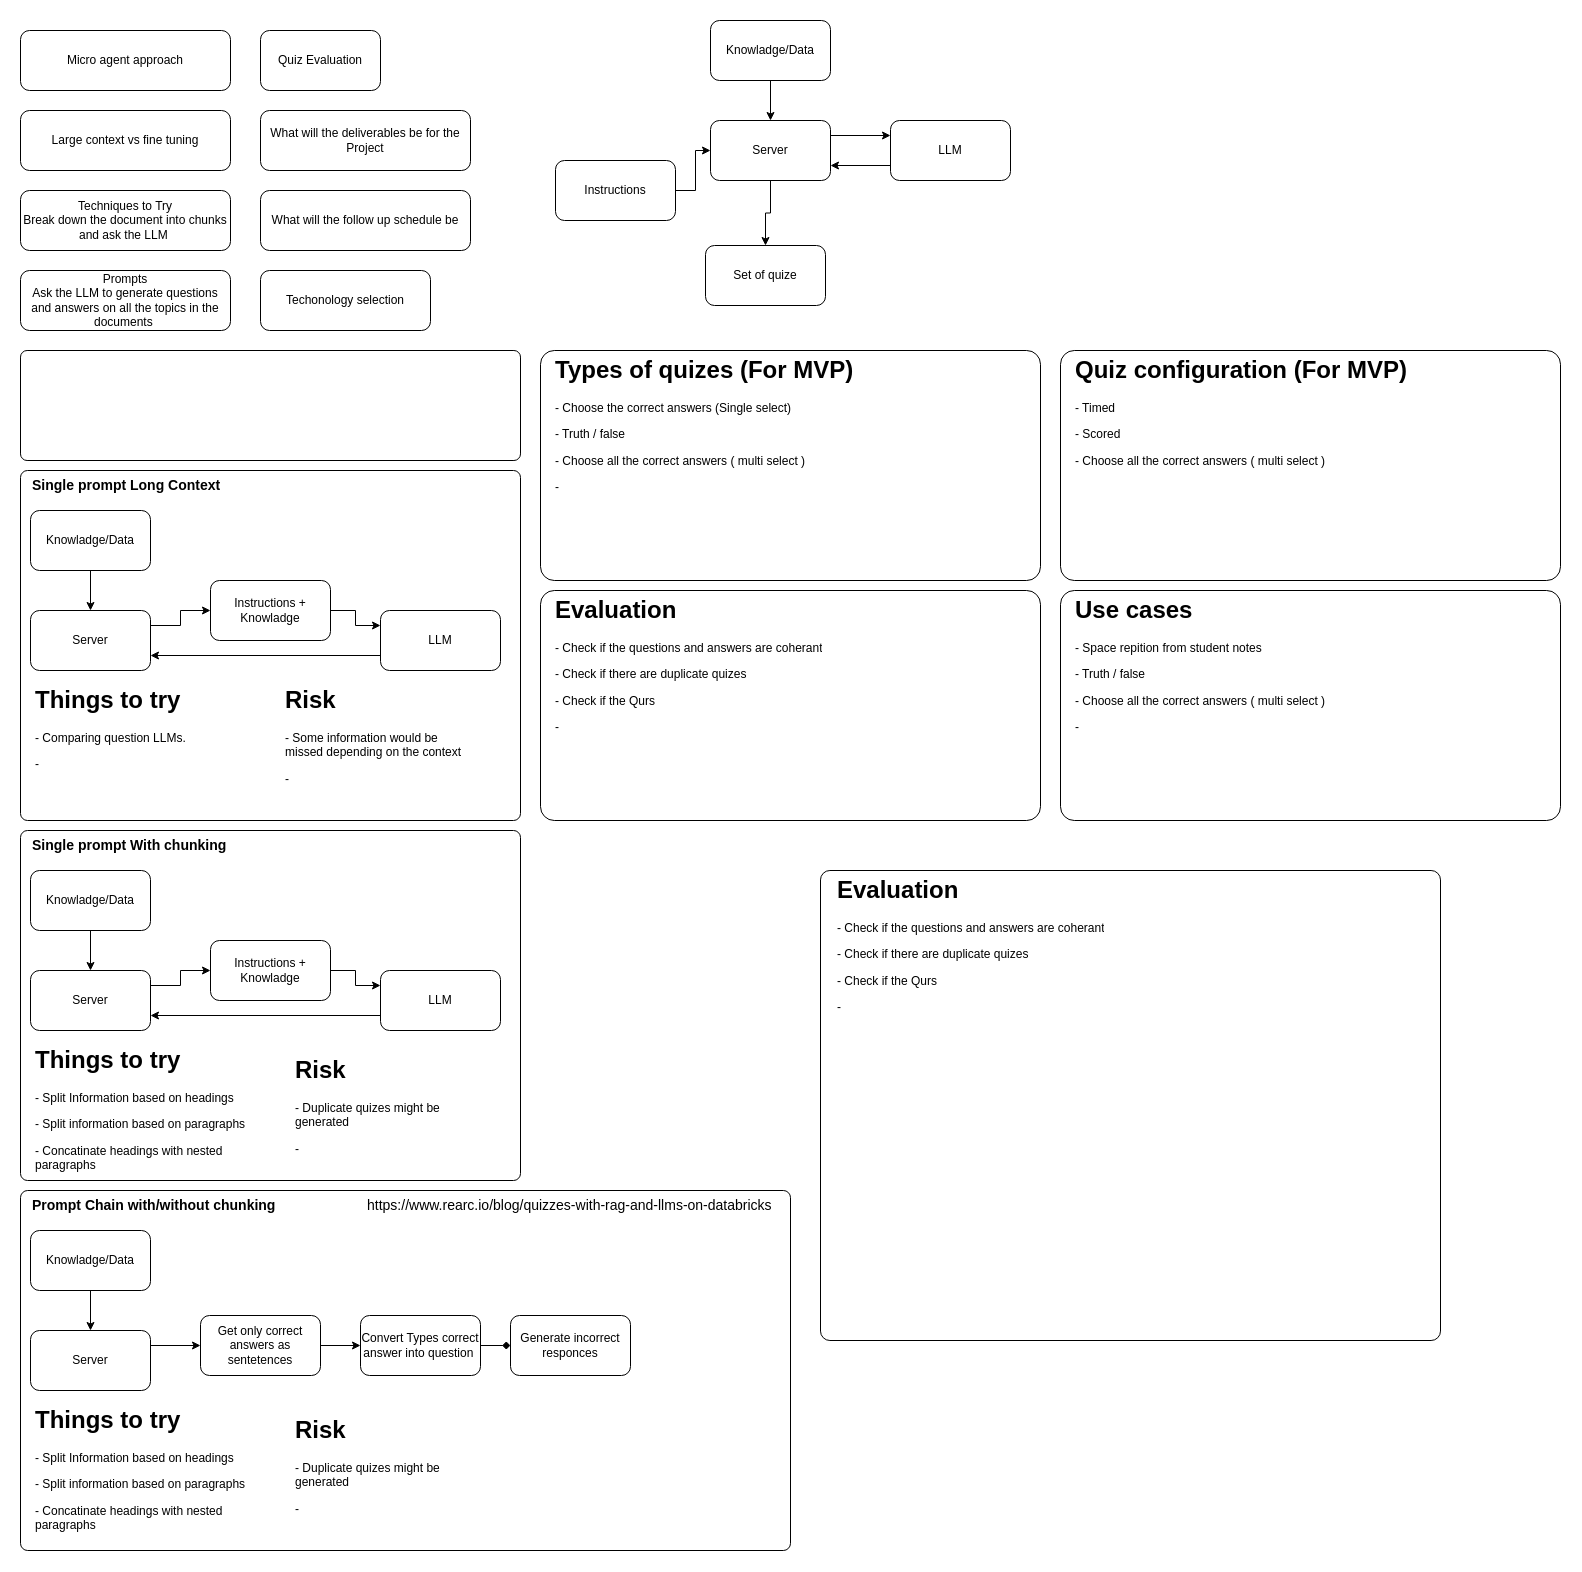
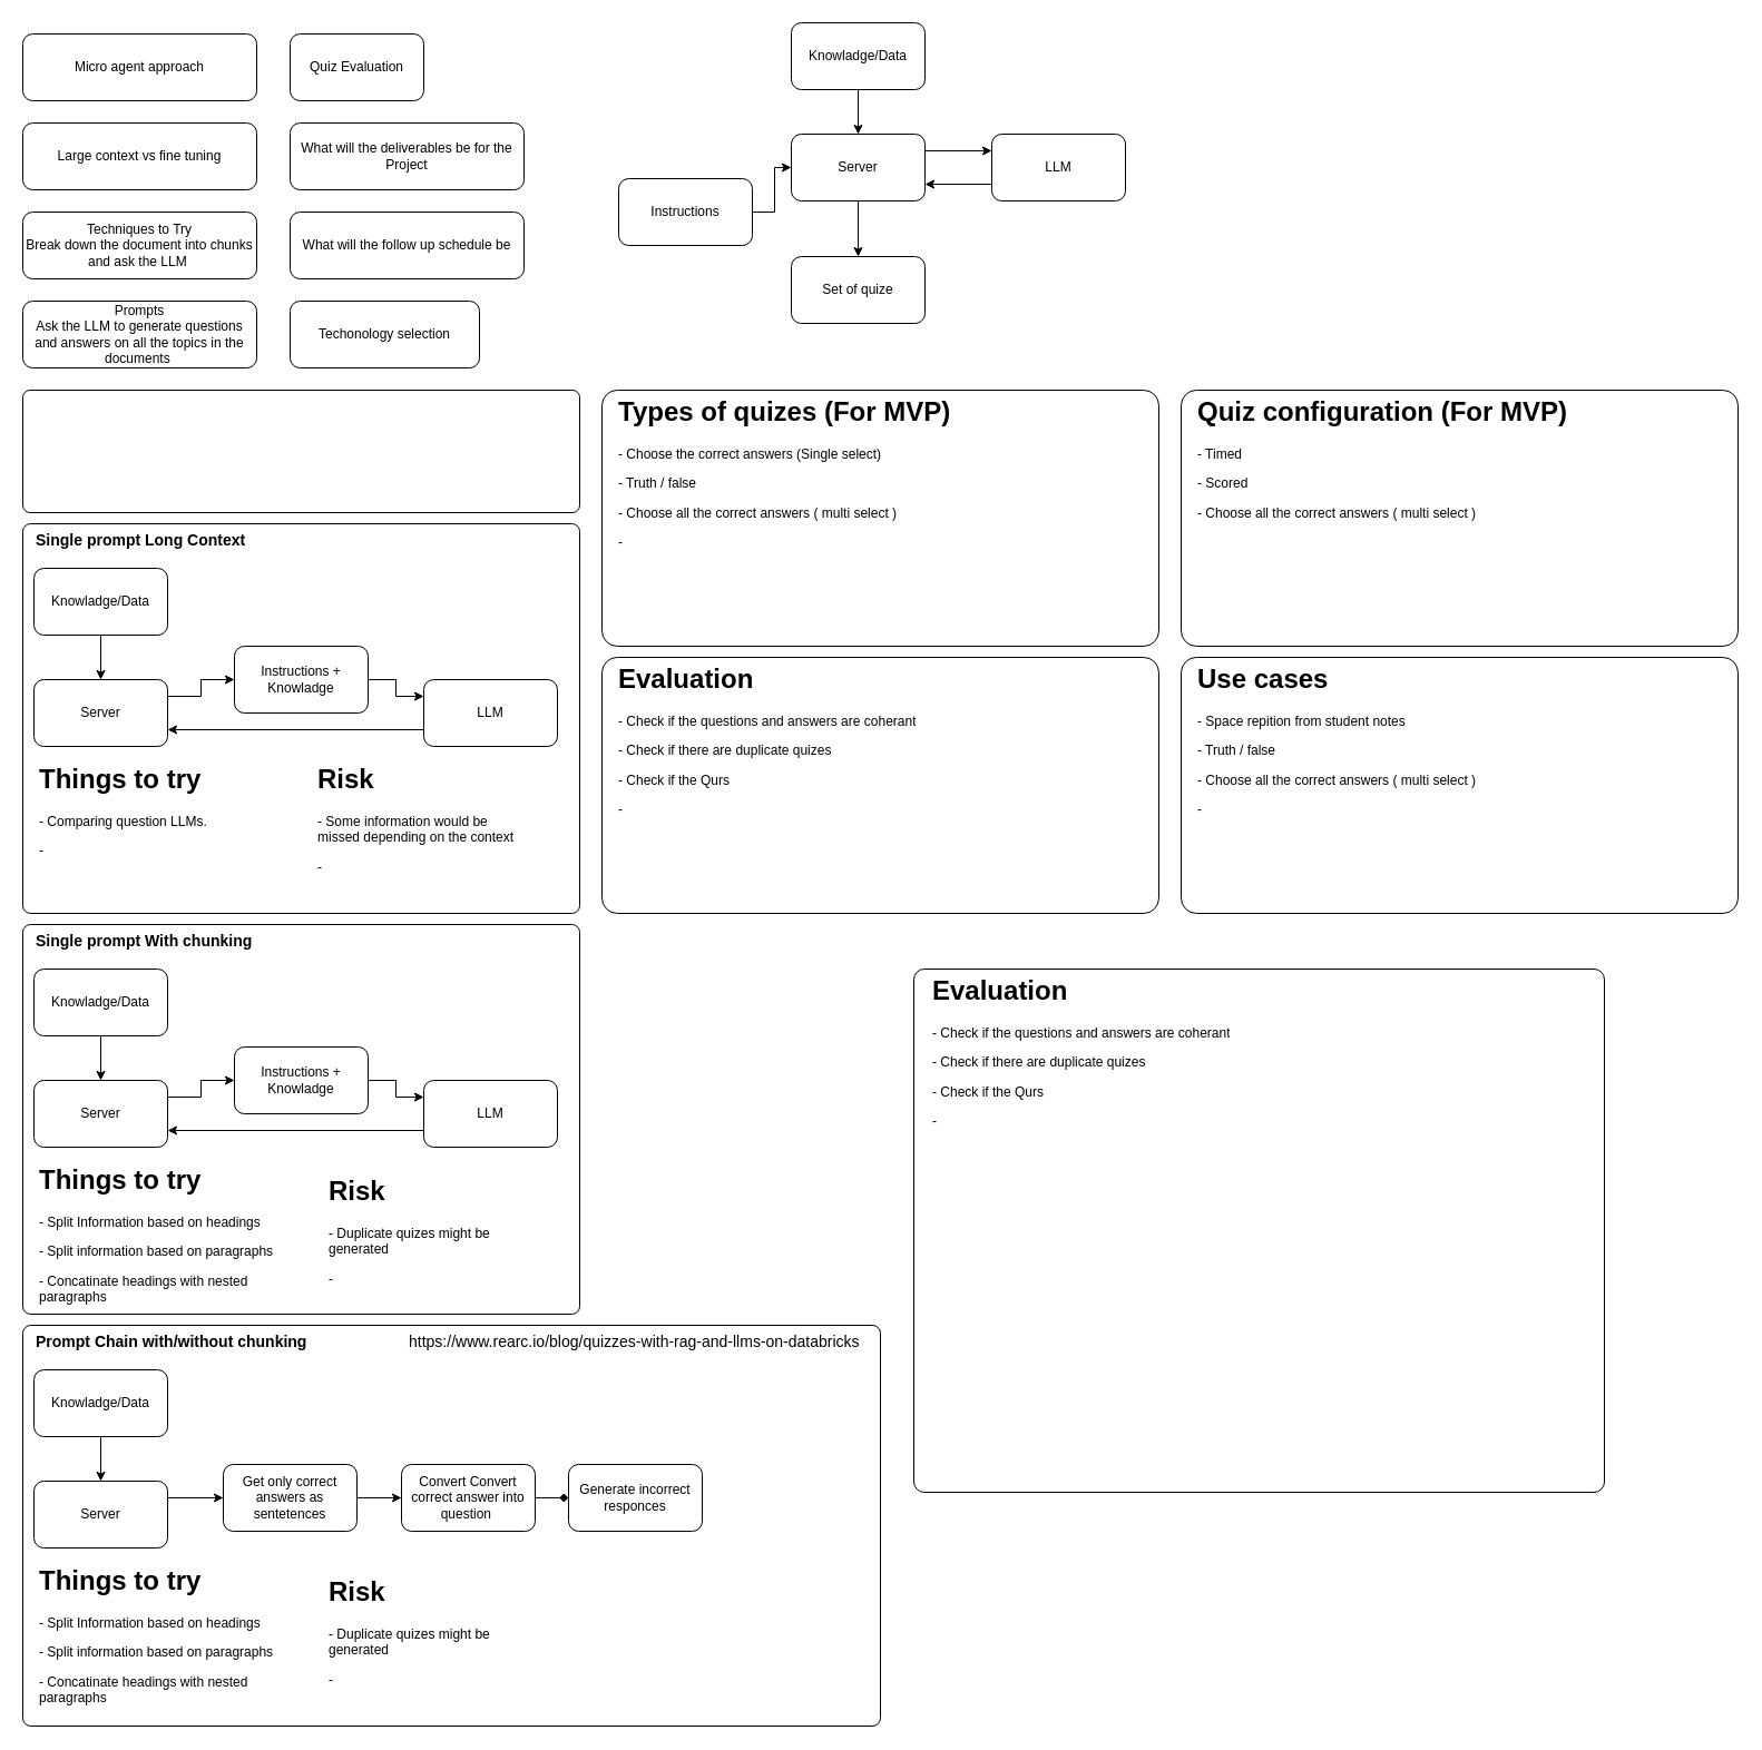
- <mxCell id="16" value="Set of quize" style="rounded=1;whiteSpace=wrap;html=1;" parent="1" vertex="1"><mxGeometry x="705" y="245" width="120" height="60" as="geometry" /></mxCell>
+ <mxCell id="16" value="Set of quize" style="rounded=1;whiteSpace=wrap;html=1;" parent="1" vertex="1"><mxGeometry x="710" y="230" width="120" height="60" as="geometry" /></mxCell>
- <mxCell id="66" value="Convert Types correct answer into question&amp;nbsp;" style="rounded=1;whiteSpace=wrap;html=1;" parent="1" vertex="1"><mxGeometry x="360" y="1315" width="120" height="60" as="geometry" /></mxCell>
+ <mxCell id="66" value="Convert Convert correct answer into question&amp;nbsp;" style="rounded=1;whiteSpace=wrap;html=1;" parent="1" vertex="1"><mxGeometry x="360" y="1315" width="120" height="60" as="geometry" /></mxCell>
